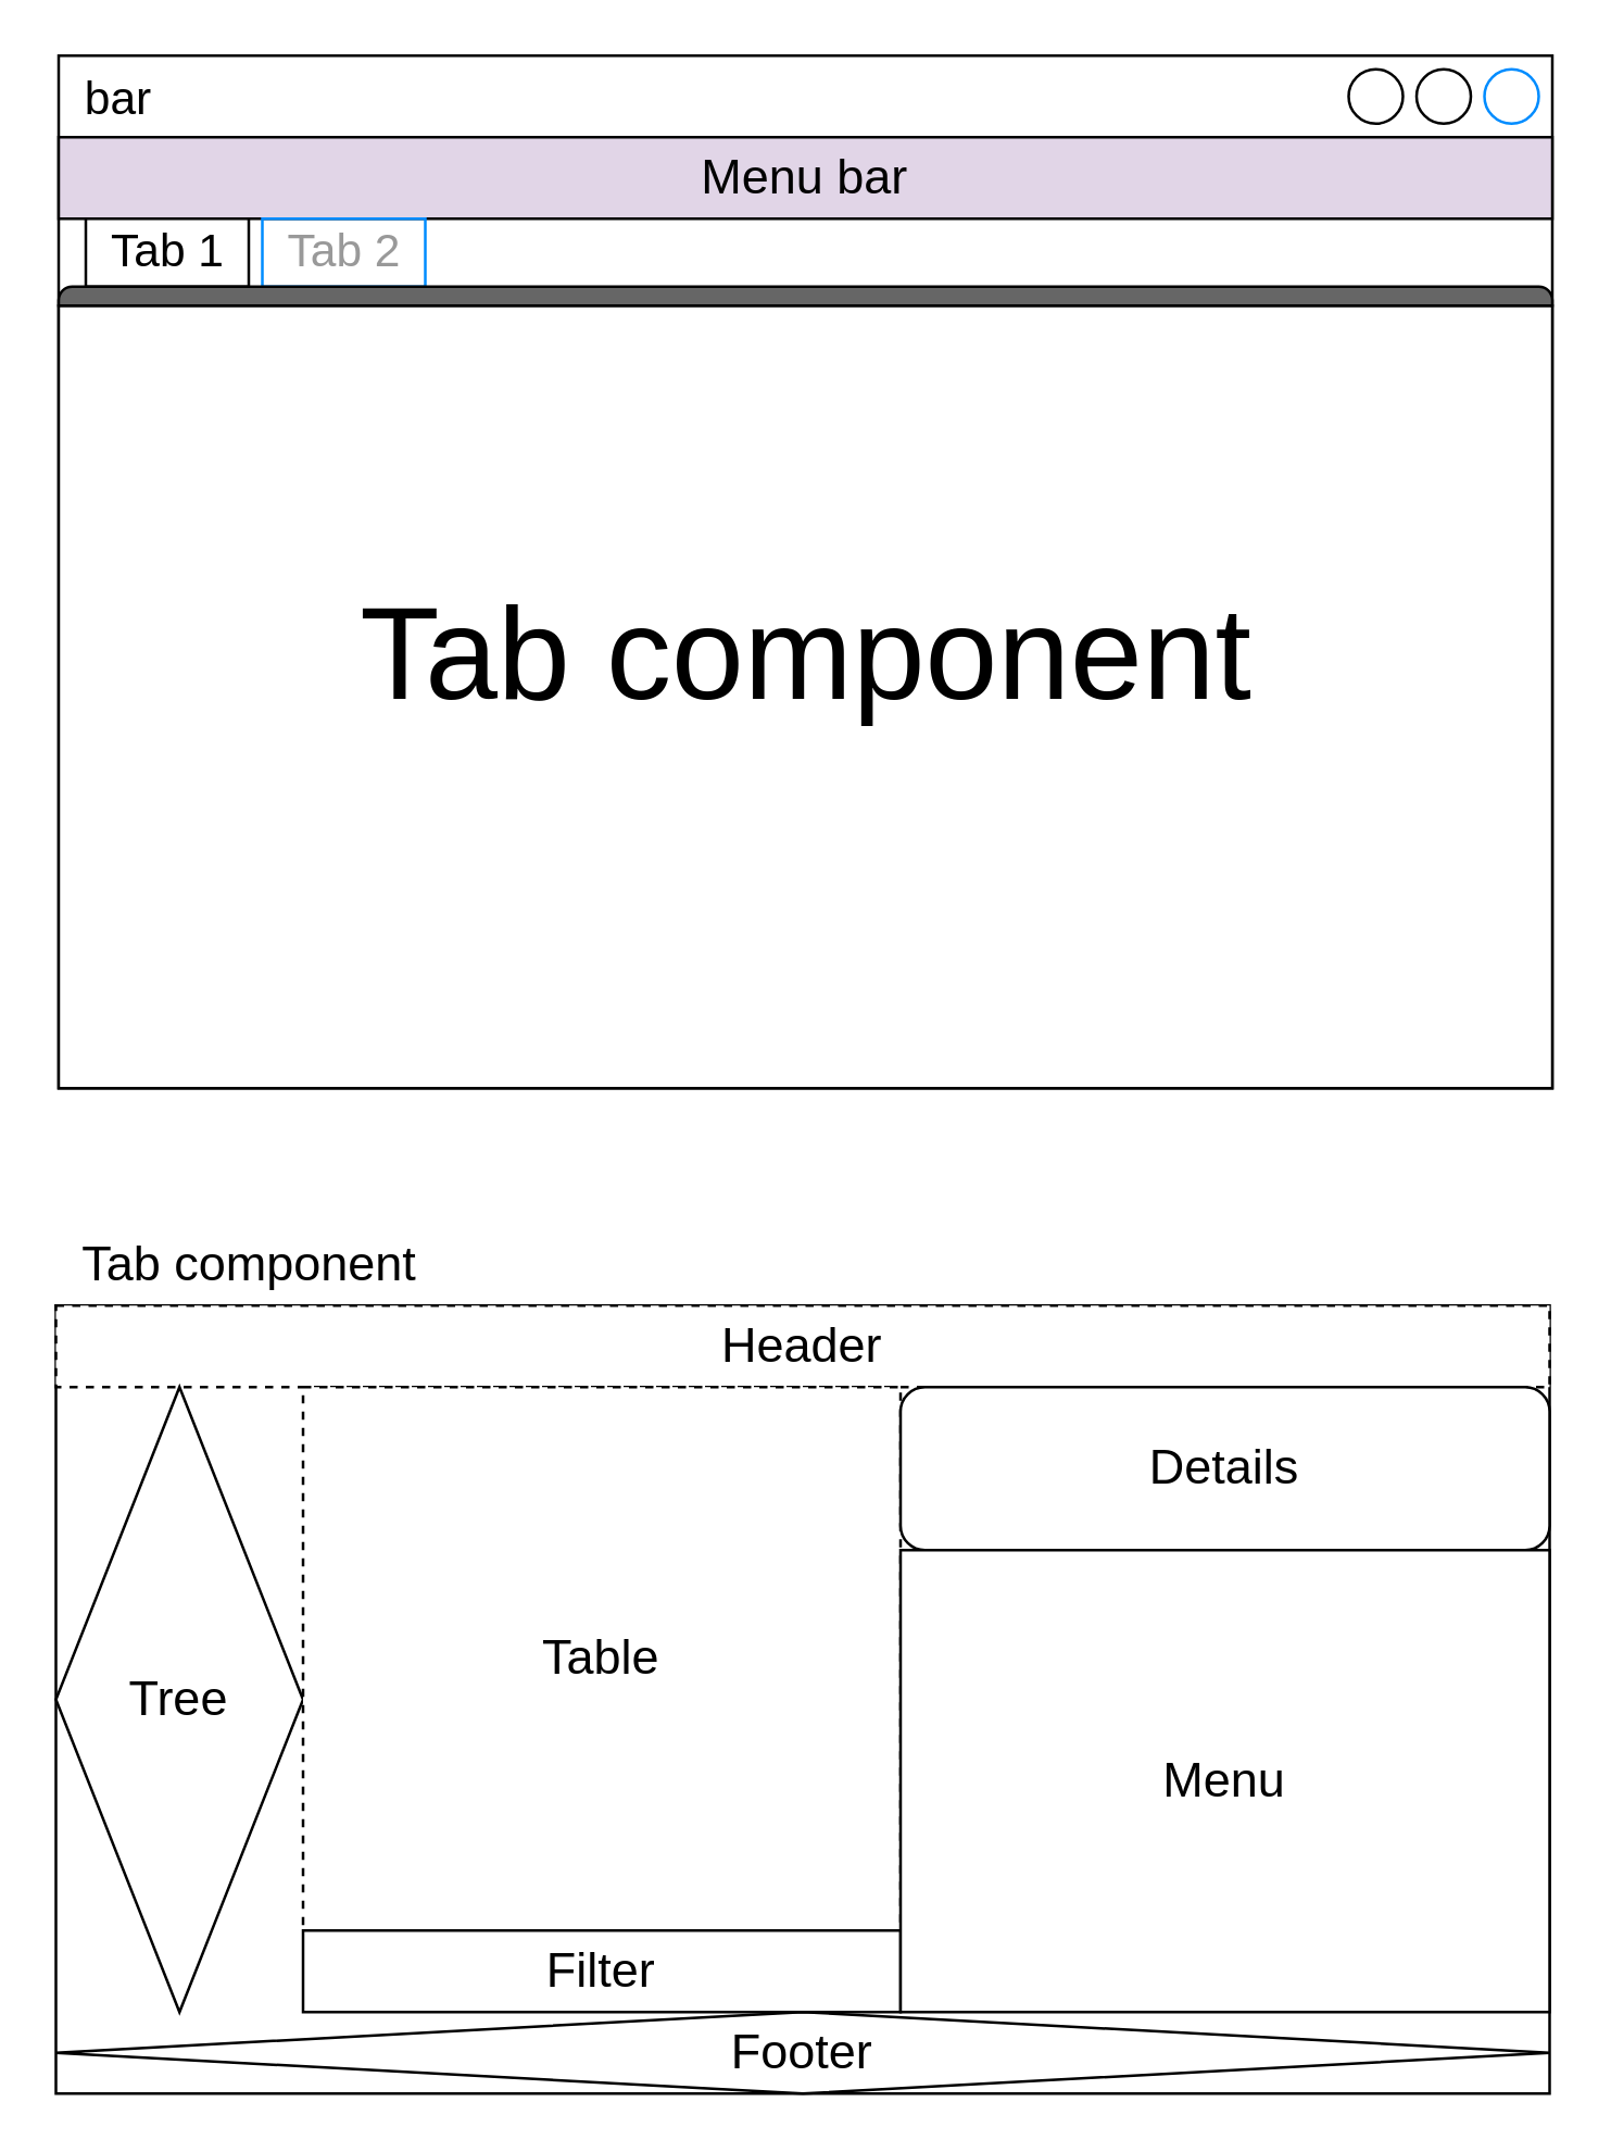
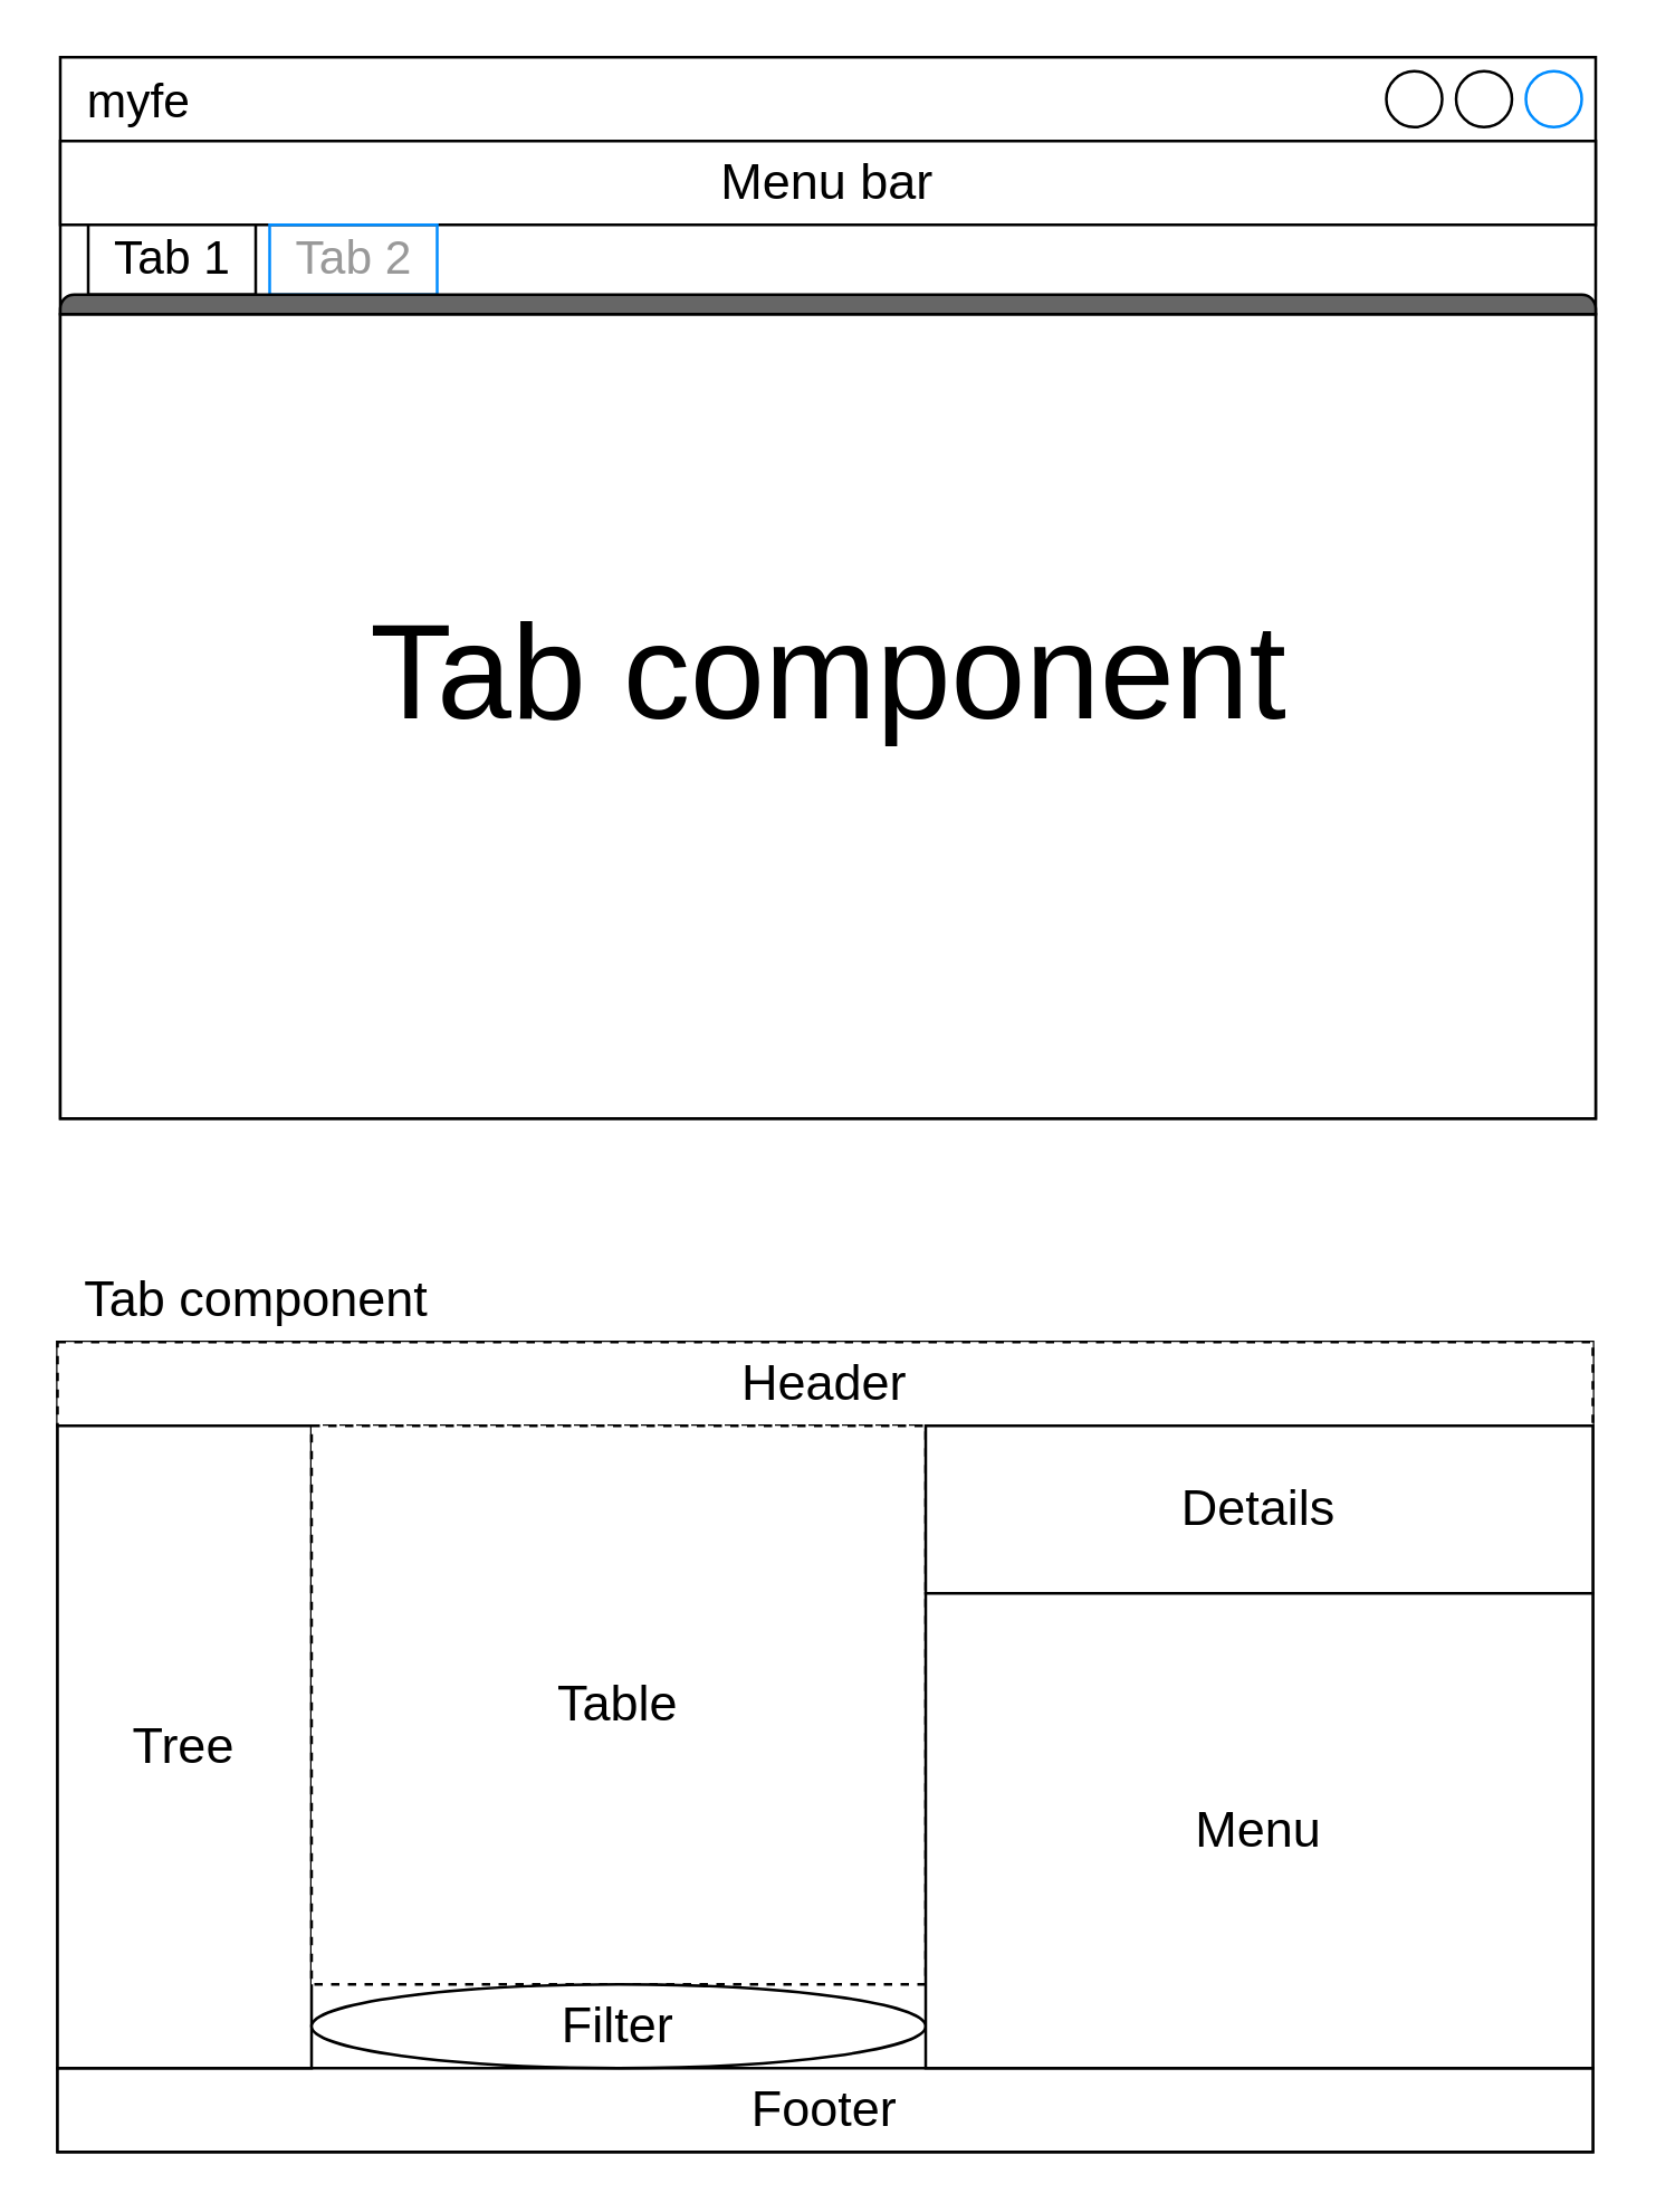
- <mxCell id="2" value="bar" style="strokeWidth=1;shadow=0;dashed=0;align=center;html=1;shape=mxgraph.mockup.containers.window;align=left;verticalAlign=top;spacingLeft=8;strokeColor2=#008cff;strokeColor3=#c4c4c4;fontColor=#000000;mainText=;fontSize=17;labelBackgroundColor=none;" vertex="1" parent="1"><mxGeometry x="21" width="550" height="380" as="geometry" y="20" /></mxCell>
+ <mxCell id="2" value="myfe" style="strokeWidth=1;shadow=0;dashed=0;align=center;html=1;shape=mxgraph.mockup.containers.window;align=left;verticalAlign=top;spacingLeft=8;strokeColor2=#008cff;strokeColor3=#c4c4c4;fontColor=#000000;mainText=;fontSize=17;labelBackgroundColor=none;" vertex="1" parent="1"><mxGeometry x="21" width="550" height="380" as="geometry" y="20" /></mxCell>
- <mxCell id="3" value="&lt;font style=&quot;font-size: 18px&quot;&gt;Menu bar&lt;/font&gt;" style="rounded=0;whiteSpace=wrap;html=1;fontSize=14;fillColor=#e1d5e7;" vertex="1" parent="1"><mxGeometry x="21" y="50" width="550" height="30" as="geometry" /></mxCell>
+ <mxCell id="3" value="&lt;font style=&quot;font-size: 18px&quot;&gt;Menu bar&lt;/font&gt;" style="rounded=0;whiteSpace=wrap;html=1;fontSize=14;" vertex="1" parent="1"><mxGeometry x="21" y="50" width="550" height="30" as="geometry" /></mxCell>
- <mxCell id="15" value="Details" style="whiteSpace=wrap;html=1;fontSize=18;fontColor=#000000;strokeColor=default;fillColor=default;rounded=1;" vertex="1" parent="1"><mxGeometry x="331" y="510" width="239" height="60" as="geometry" /></mxCell>
+ <mxCell id="15" value="Details" style="rounded=0;whiteSpace=wrap;html=1;fontSize=18;fontColor=#000000;strokeColor=default;fillColor=default;" vertex="1" parent="1"><mxGeometry x="331" y="510" width="239" height="60" as="geometry" /></mxCell>
- <mxCell id="12" value="Tree" style="rhombus;whiteSpace=wrap;html=1;fontSize=18;fontColor=#000000;strokeColor=default;fillColor=default;" vertex="1" parent="1"><mxGeometry x="20" y="510" width="91" height="230" as="geometry" /></mxCell>
+ <mxCell id="12" value="Tree" style="rounded=0;whiteSpace=wrap;html=1;fontSize=18;fontColor=#000000;strokeColor=default;fillColor=default;" vertex="1" parent="1"><mxGeometry x="20" y="510" width="91" height="230" as="geometry" /></mxCell>
- <mxCell id="14" value="Filter" style="rounded=0;whiteSpace=wrap;html=1;fontSize=18;fontColor=#000000;strokeColor=default;fillColor=default;" vertex="1" parent="1"><mxGeometry x="111" y="710" width="220" height="30" as="geometry" /></mxCell>
+ <mxCell id="14" value="Filter" style="ellipse;whiteSpace=wrap;html=1;fontSize=18;fontColor=#000000;strokeColor=default;fillColor=default;" vertex="1" parent="1"><mxGeometry x="111" y="710" width="220" height="30" as="geometry" /></mxCell>
- <mxCell id="11" value="Footer" style="rhombus;whiteSpace=wrap;html=1;fontSize=18;fontColor=#000000;strokeColor=default;fillColor=default;" vertex="1" parent="1"><mxGeometry x="20" y="740" width="550" height="30" as="geometry" /></mxCell>
+ <mxCell id="11" value="Footer" style="rounded=0;whiteSpace=wrap;html=1;fontSize=18;fontColor=#000000;strokeColor=default;fillColor=default;" vertex="1" parent="1"><mxGeometry x="20" y="740" width="550" height="30" as="geometry" /></mxCell>
